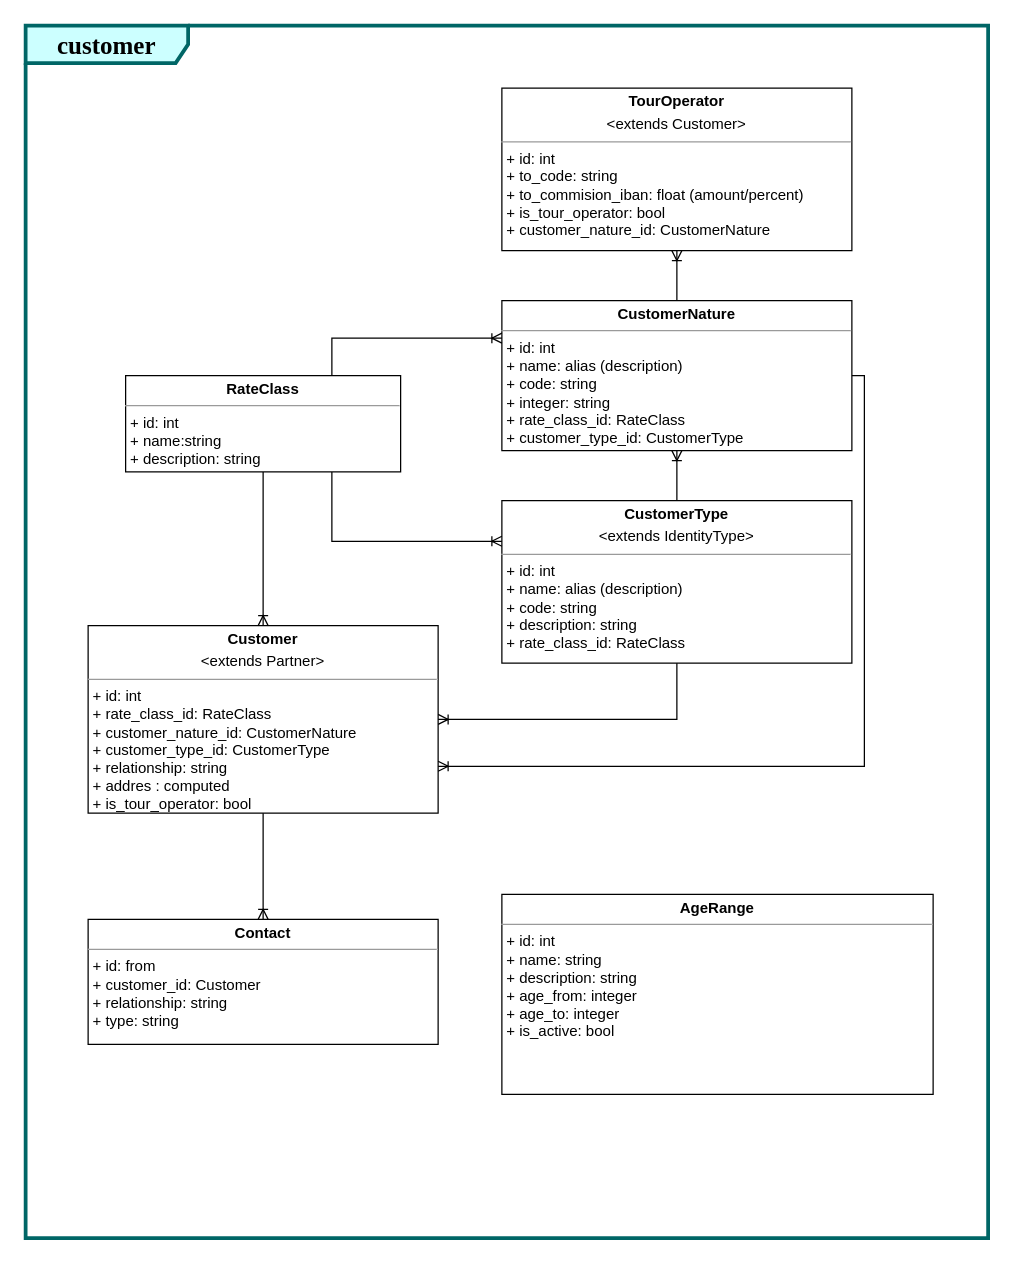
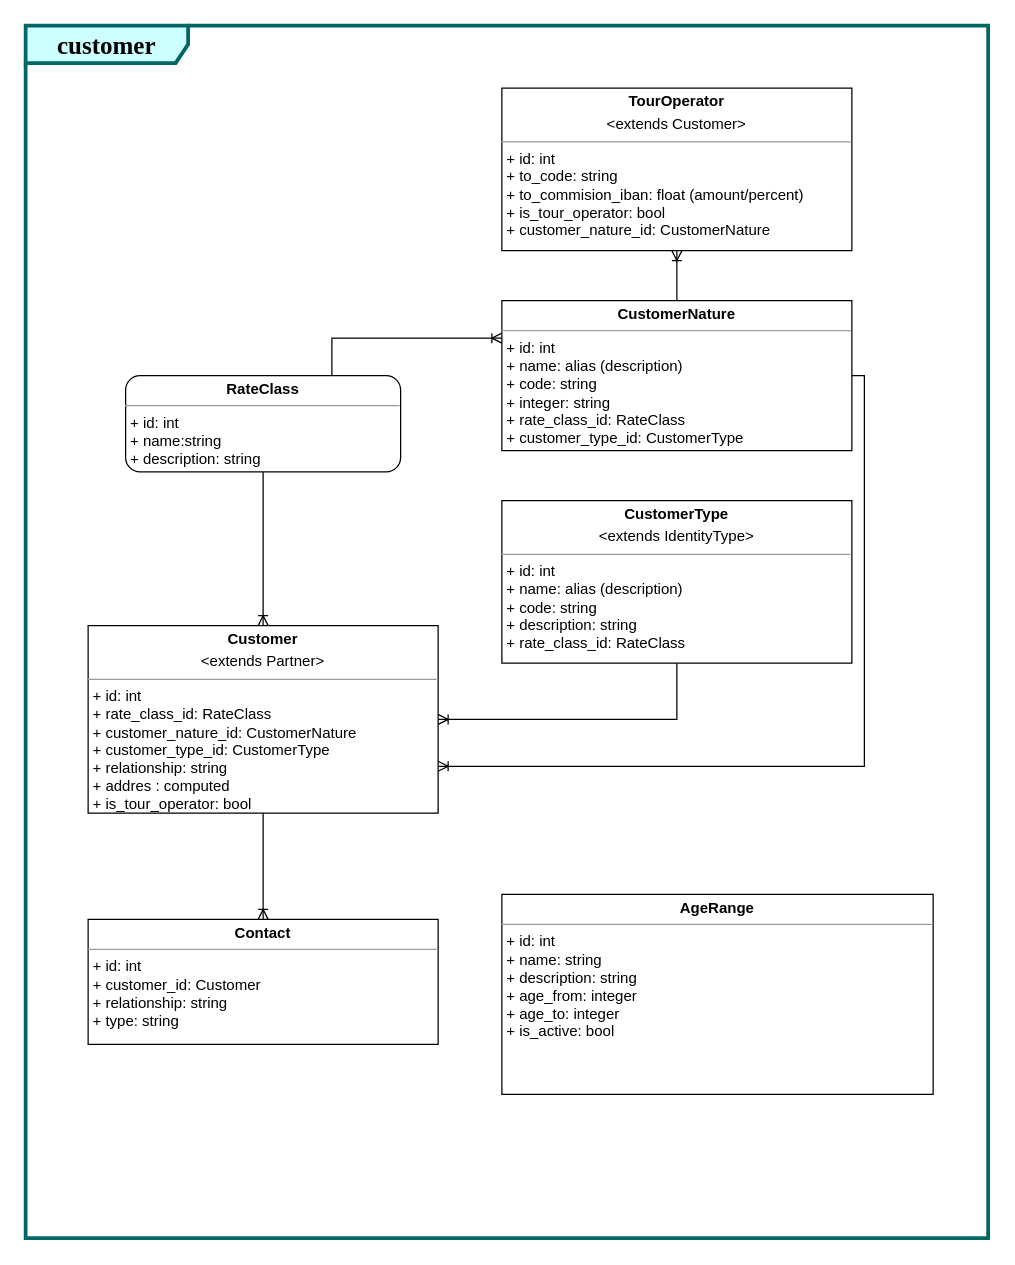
- <mxCell id="6" value="&lt;p style=&quot;margin: 0px ; margin-top: 4px ; text-align: center&quot;&gt;&lt;b&gt;RateClass&lt;/b&gt;&lt;/p&gt;&lt;hr size=&quot;1&quot;&gt;&lt;p style=&quot;margin: 0px ; margin-left: 4px&quot;&gt;+ id: int&lt;/p&gt;&lt;p style=&quot;margin: 0px ; margin-left: 4px&quot;&gt;+ name:string&lt;/p&gt;&lt;p style=&quot;margin: 0px ; margin-left: 4px&quot;&gt;+ description: string&lt;/p&gt;&lt;p style=&quot;margin: 0px ; margin-left: 4px&quot;&gt;&lt;br&gt;&lt;/p&gt;&lt;p style=&quot;margin: 0px 0px 0px 4px;&quot;&gt;&lt;br&gt;&lt;/p&gt;&lt;p style=&quot;margin: 0px 0px 0px 4px;&quot;&gt;&lt;br&gt;&lt;/p&gt;&lt;p style=&quot;margin: 0px 0px 0px 4px;&quot;&gt;&lt;br&gt;&lt;/p&gt;&lt;p style=&quot;margin: 0px 0px 0px 4px;&quot;&gt;&lt;br&gt;&lt;/p&gt;&lt;p style=&quot;margin: 0px 0px 0px 4px;&quot;&gt;&lt;br&gt;&lt;/p&gt;" style="verticalAlign=top;align=left;overflow=fill;fontSize=12;fontFamily=Helvetica;html=1;rounded=0;shadow=0;comic=0;labelBackgroundColor=none;strokeWidth=1" parent="1" vertex="1"><mxGeometry x="100" y="300" width="220" height="77" as="geometry" /></mxCell>
+ <mxCell id="6" value="&lt;p style=&quot;margin: 0px ; margin-top: 4px ; text-align: center&quot;&gt;&lt;b&gt;RateClass&lt;/b&gt;&lt;/p&gt;&lt;hr size=&quot;1&quot;&gt;&lt;p style=&quot;margin: 0px ; margin-left: 4px&quot;&gt;+ id: int&lt;/p&gt;&lt;p style=&quot;margin: 0px ; margin-left: 4px&quot;&gt;+ name:string&lt;/p&gt;&lt;p style=&quot;margin: 0px ; margin-left: 4px&quot;&gt;+ description: string&lt;/p&gt;&lt;p style=&quot;margin: 0px ; margin-left: 4px&quot;&gt;&lt;br&gt;&lt;/p&gt;&lt;p style=&quot;margin: 0px 0px 0px 4px;&quot;&gt;&lt;br&gt;&lt;/p&gt;&lt;p style=&quot;margin: 0px 0px 0px 4px;&quot;&gt;&lt;br&gt;&lt;/p&gt;&lt;p style=&quot;margin: 0px 0px 0px 4px;&quot;&gt;&lt;br&gt;&lt;/p&gt;&lt;p style=&quot;margin: 0px 0px 0px 4px;&quot;&gt;&lt;br&gt;&lt;/p&gt;&lt;p style=&quot;margin: 0px 0px 0px 4px;&quot;&gt;&lt;br&gt;&lt;/p&gt;" style="verticalAlign=top;align=left;overflow=fill;fontSize=12;fontFamily=Helvetica;html=1;shadow=0;comic=0;labelBackgroundColor=none;strokeWidth=1;rounded=1;" parent="1" vertex="1"><mxGeometry x="100" y="300" width="220" height="77" as="geometry" /></mxCell>
- <mxCell id="17" value="" style="edgeStyle=orthogonalEdgeStyle;fontSize=12;html=1;endArrow=ERoneToMany;rounded=0;exitX=0.5;exitY=0;exitDx=0;exitDy=0;entryX=0.5;entryY=1;entryDx=0;entryDy=0;" parent="1" source="5" target="4" edge="1"><mxGeometry width="100" height="100" relative="1" as="geometry"><mxPoint x="480" y="450" as="sourcePoint" /><mxPoint x="580" y="350" as="targetPoint" /></mxGeometry></mxCell>
- <mxCell id="14" value="" style="edgeStyle=orthogonalEdgeStyle;fontSize=12;html=1;endArrow=ERoneToMany;rounded=0;exitX=0.75;exitY=1;exitDx=0;exitDy=0;entryX=0;entryY=0.25;entryDx=0;entryDy=0;" parent="1" source="6" target="5" edge="1"><mxGeometry width="100" height="100" relative="1" as="geometry"><mxPoint x="480" y="450" as="sourcePoint" /><mxPoint x="580" y="350" as="targetPoint" /></mxGeometry></mxCell>
- <mxCell id="12" value="&lt;p style=&quot;margin: 0px ; margin-top: 4px ; text-align: center&quot;&gt;&lt;b&gt;Contact&lt;/b&gt;&lt;/p&gt;&lt;hr size=&quot;1&quot;&gt;&lt;p style=&quot;margin: 0px ; margin-left: 4px&quot;&gt;+ id: from&lt;/p&gt;&lt;p style=&quot;margin: 0px 0px 0px 4px;&quot;&gt;+&amp;nbsp;customer_id&lt;span style=&quot;background-color: initial;&quot;&gt;: Customer&lt;/span&gt;&lt;/p&gt;&lt;p style=&quot;margin: 0px 0px 0px 4px;&quot;&gt;+ relationship: string&lt;/p&gt;&lt;p style=&quot;margin: 0px 0px 0px 4px;&quot;&gt;+ type: string&lt;/p&gt;&lt;p style=&quot;margin: 0px 0px 0px 4px;&quot;&gt;&lt;br&gt;&lt;/p&gt;&lt;p style=&quot;margin: 0px 0px 0px 4px;&quot;&gt;&lt;br&gt;&lt;/p&gt;&lt;p style=&quot;margin: 0px 0px 0px 4px;&quot;&gt;&lt;br&gt;&lt;/p&gt;&lt;p style=&quot;margin: 0px 0px 0px 4px;&quot;&gt;&lt;br&gt;&lt;/p&gt;" style="verticalAlign=top;align=left;overflow=fill;fontSize=12;fontFamily=Helvetica;html=1;rounded=0;shadow=0;comic=0;labelBackgroundColor=none;strokeWidth=1" parent="1" vertex="1"><mxGeometry x="70" y="735" width="280" height="100" as="geometry" /></mxCell>
+ <mxCell id="12" value="&lt;p style=&quot;margin: 0px ; margin-top: 4px ; text-align: center&quot;&gt;&lt;b&gt;Contact&lt;/b&gt;&lt;/p&gt;&lt;hr size=&quot;1&quot;&gt;&lt;p style=&quot;margin: 0px ; margin-left: 4px&quot;&gt;+ id: int&lt;/p&gt;&lt;p style=&quot;margin: 0px 0px 0px 4px;&quot;&gt;+&amp;nbsp;customer_id&lt;span style=&quot;background-color: initial;&quot;&gt;: Customer&lt;/span&gt;&lt;/p&gt;&lt;p style=&quot;margin: 0px 0px 0px 4px;&quot;&gt;+ relationship: string&lt;/p&gt;&lt;p style=&quot;margin: 0px 0px 0px 4px;&quot;&gt;+ type: string&lt;/p&gt;&lt;p style=&quot;margin: 0px 0px 0px 4px;&quot;&gt;&lt;br&gt;&lt;/p&gt;&lt;p style=&quot;margin: 0px 0px 0px 4px;&quot;&gt;&lt;br&gt;&lt;/p&gt;&lt;p style=&quot;margin: 0px 0px 0px 4px;&quot;&gt;&lt;br&gt;&lt;/p&gt;&lt;p style=&quot;margin: 0px 0px 0px 4px;&quot;&gt;&lt;br&gt;&lt;/p&gt;" style="verticalAlign=top;align=left;overflow=fill;fontSize=12;fontFamily=Helvetica;html=1;rounded=0;shadow=0;comic=0;labelBackgroundColor=none;strokeWidth=1" parent="1" vertex="1"><mxGeometry x="70" y="735" width="280" height="100" as="geometry" /></mxCell>
